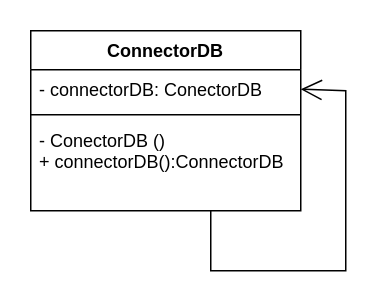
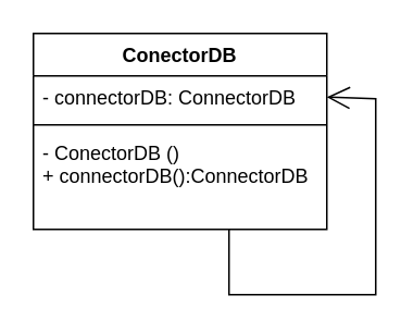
- <mxCell id="2" value="ConnectorDB" style="swimlane;fontStyle=1;align=center;verticalAlign=top;childLayout=stackLayout;horizontal=1;startSize=26;horizontalStack=0;resizeParent=1;resizeParentMax=0;resizeLast=0;collapsible=1;marginBottom=0;whiteSpace=wrap;html=1;" vertex="1" parent="1"><mxGeometry x="20" y="20" width="180" height="120" as="geometry" /></mxCell>
+ <mxCell id="2" value="ConectorDB" style="swimlane;fontStyle=1;align=center;verticalAlign=top;childLayout=stackLayout;horizontal=1;startSize=26;horizontalStack=0;resizeParent=1;resizeParentMax=0;resizeLast=0;collapsible=1;marginBottom=0;whiteSpace=wrap;html=1;" vertex="1" parent="1"><mxGeometry x="20" y="20" width="180" height="120" as="geometry" /></mxCell>
- <mxCell id="3" value="- connectorDB: ConectorDB" style="text;strokeColor=none;fillColor=none;align=left;verticalAlign=top;spacingLeft=4;spacingRight=4;overflow=hidden;rotatable=0;points=[[0,0.5],[1,0.5]];portConstraint=eastwest;whiteSpace=wrap;html=1;" vertex="1" parent="2"><mxGeometry y="26" width="180" height="26" as="geometry" /></mxCell>
+ <mxCell id="3" value="- connectorDB: ConnectorDB" style="text;strokeColor=none;fillColor=none;align=left;verticalAlign=top;spacingLeft=4;spacingRight=4;overflow=hidden;rotatable=0;points=[[0,0.5],[1,0.5]];portConstraint=eastwest;whiteSpace=wrap;html=1;" vertex="1" parent="2"><mxGeometry y="26" width="180" height="26" as="geometry" /></mxCell>
